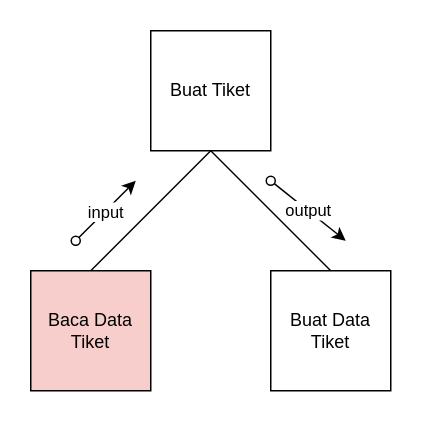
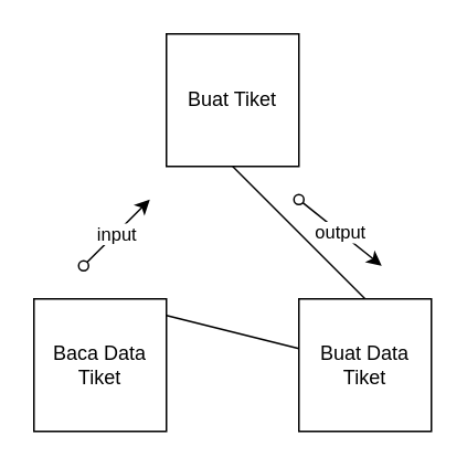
- <mxCell id="4" style="rounded=0;orthogonalLoop=1;jettySize=auto;html=1;exitX=0.5;exitY=0;exitDx=0;exitDy=0;entryX=0.5;entryY=1;entryDx=0;entryDy=0;endArrow=none;endFill=0;" parent="1" source="5" target="3" edge="1"><mxGeometry relative="1" as="geometry" /></mxCell>
+ <mxCell id="4" style="rounded=0;orthogonalLoop=1;jettySize=auto;html=1;exitX=0.5;exitY=0;exitDx=0;exitDy=0;endArrow=none;endFill=0;" parent="1" source="5" target="6" edge="1"><mxGeometry relative="1" as="geometry" /></mxCell>
- <mxCell id="5" value="Baca Data Tiket" style="whiteSpace=wrap;html=1;aspect=fixed;fillColor=#f8cecc;" parent="1" vertex="1"><mxGeometry x="20" y="180" width="80" height="80" as="geometry" /></mxCell>
+ <mxCell id="5" value="Baca Data Tiket" style="whiteSpace=wrap;html=1;aspect=fixed;" parent="1" vertex="1"><mxGeometry x="20" y="180" width="80" height="80" as="geometry" /></mxCell>
